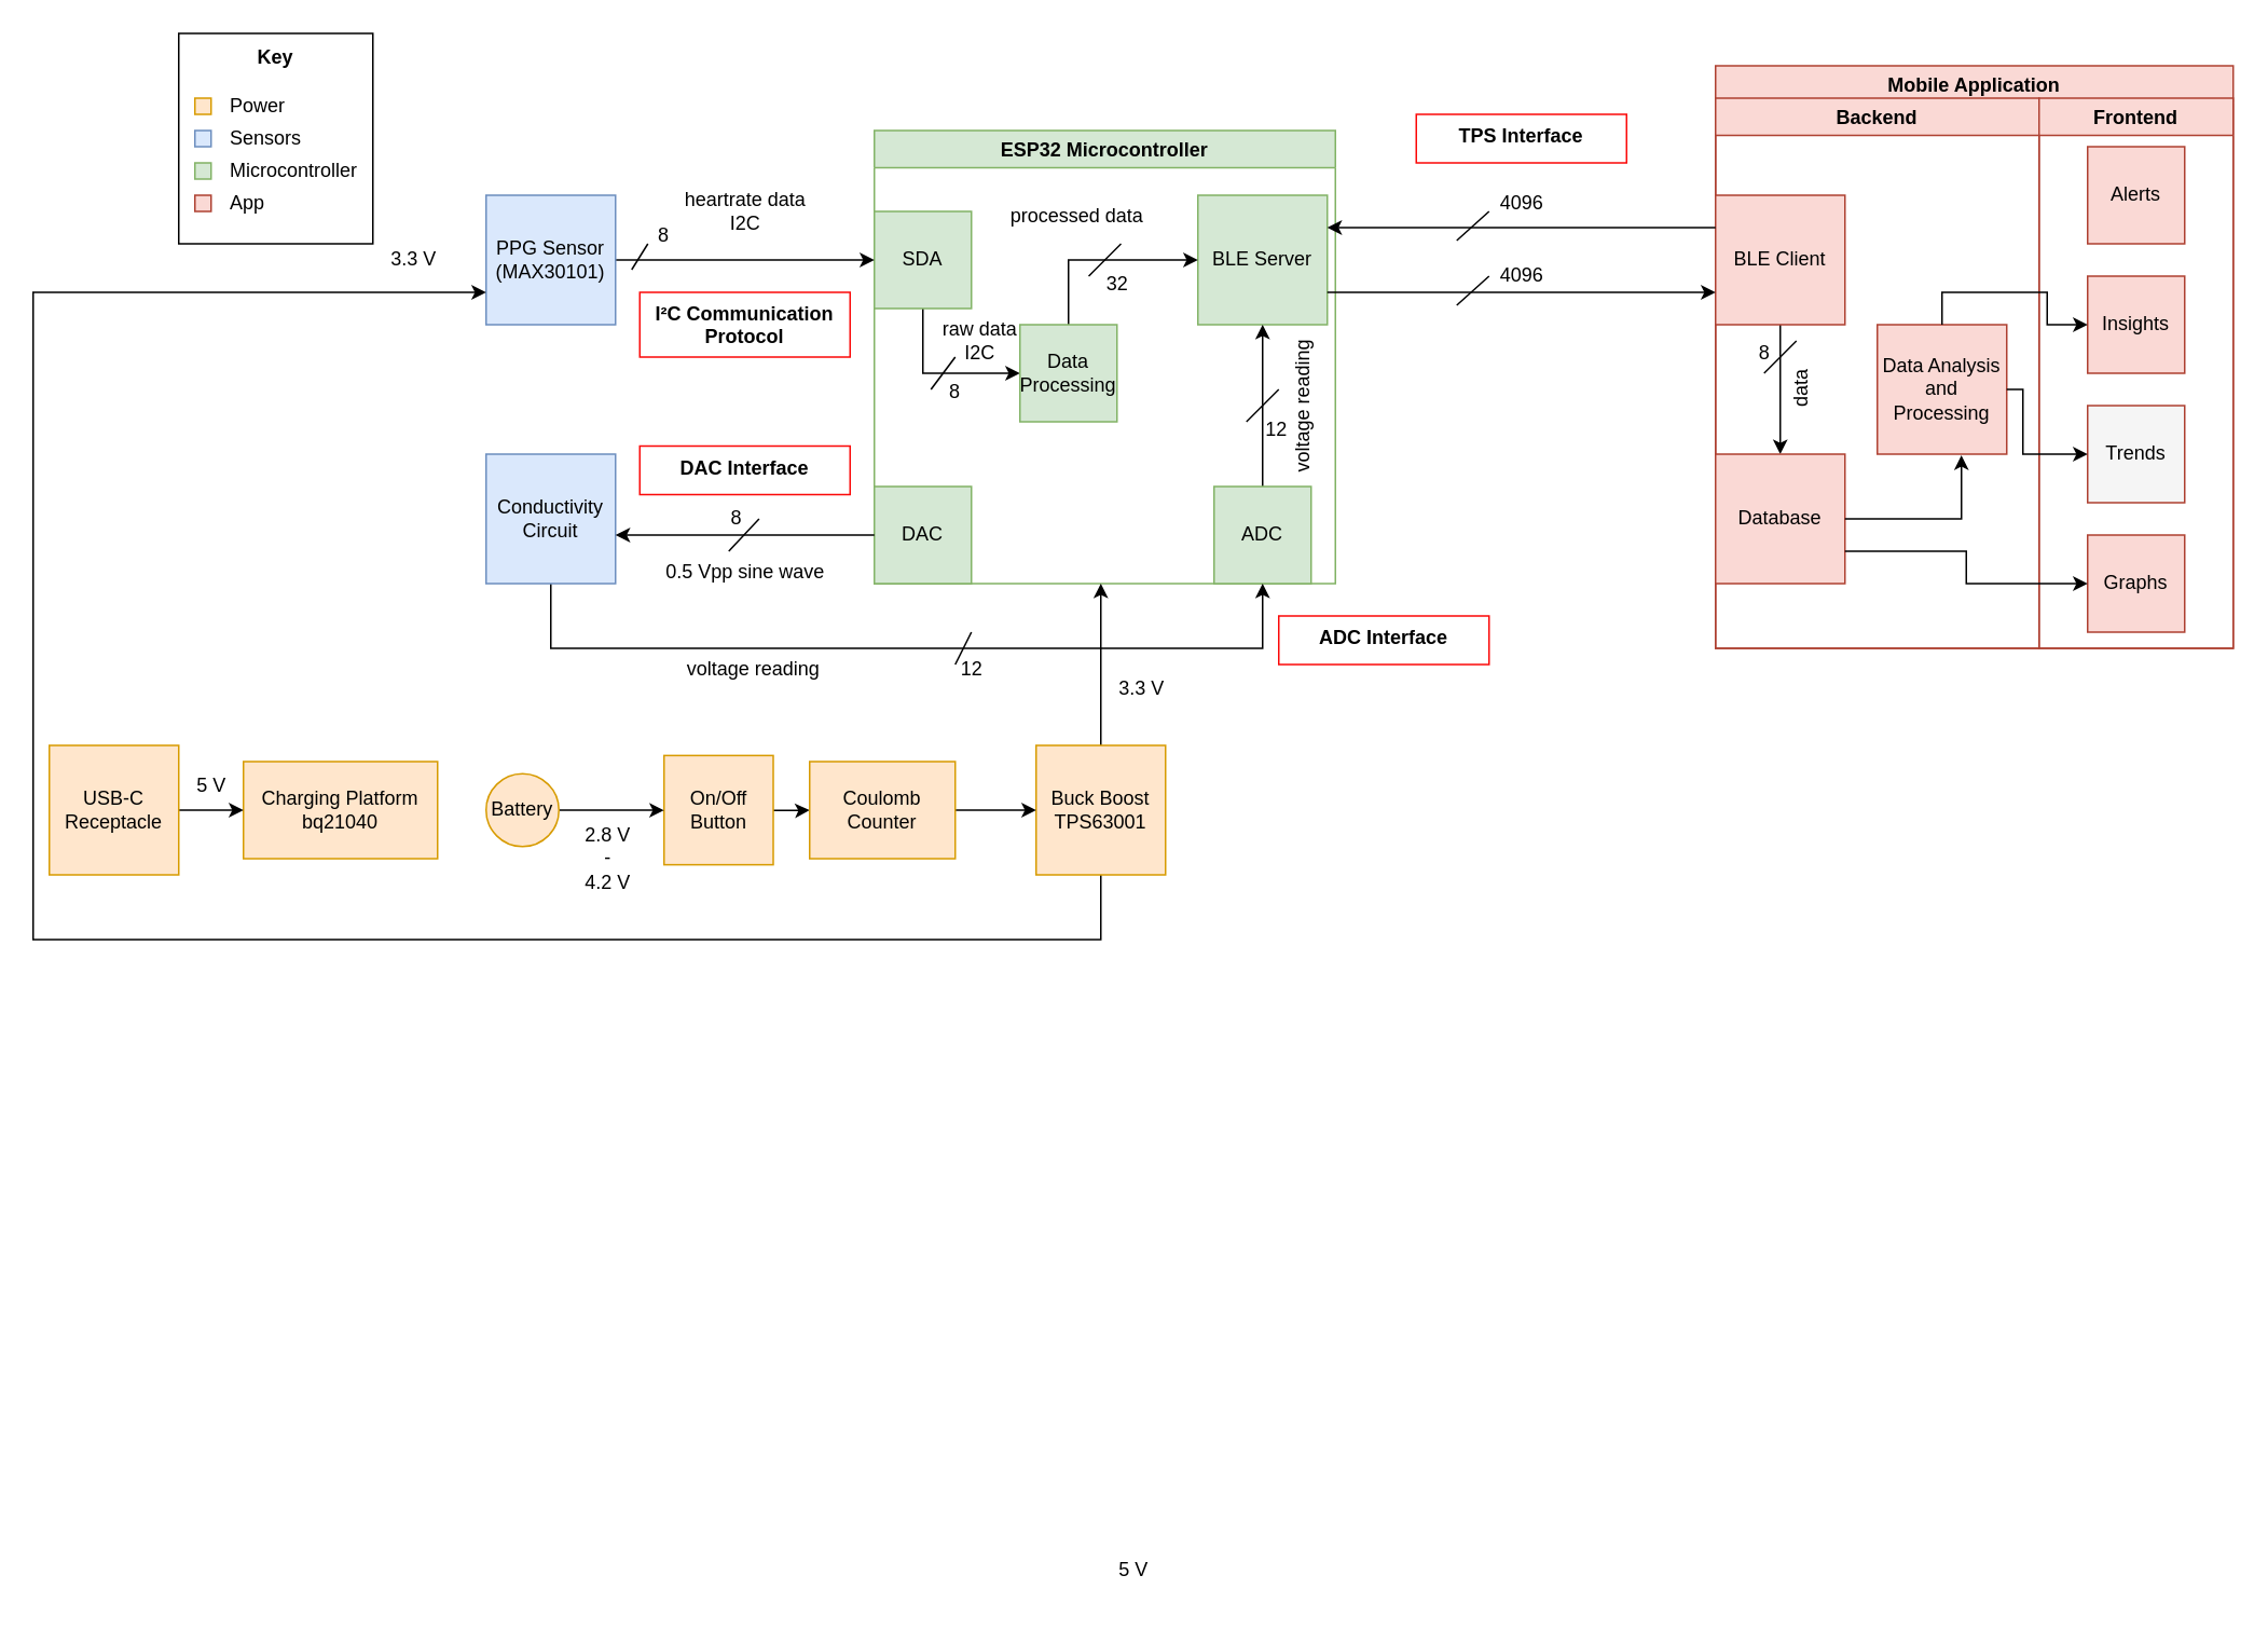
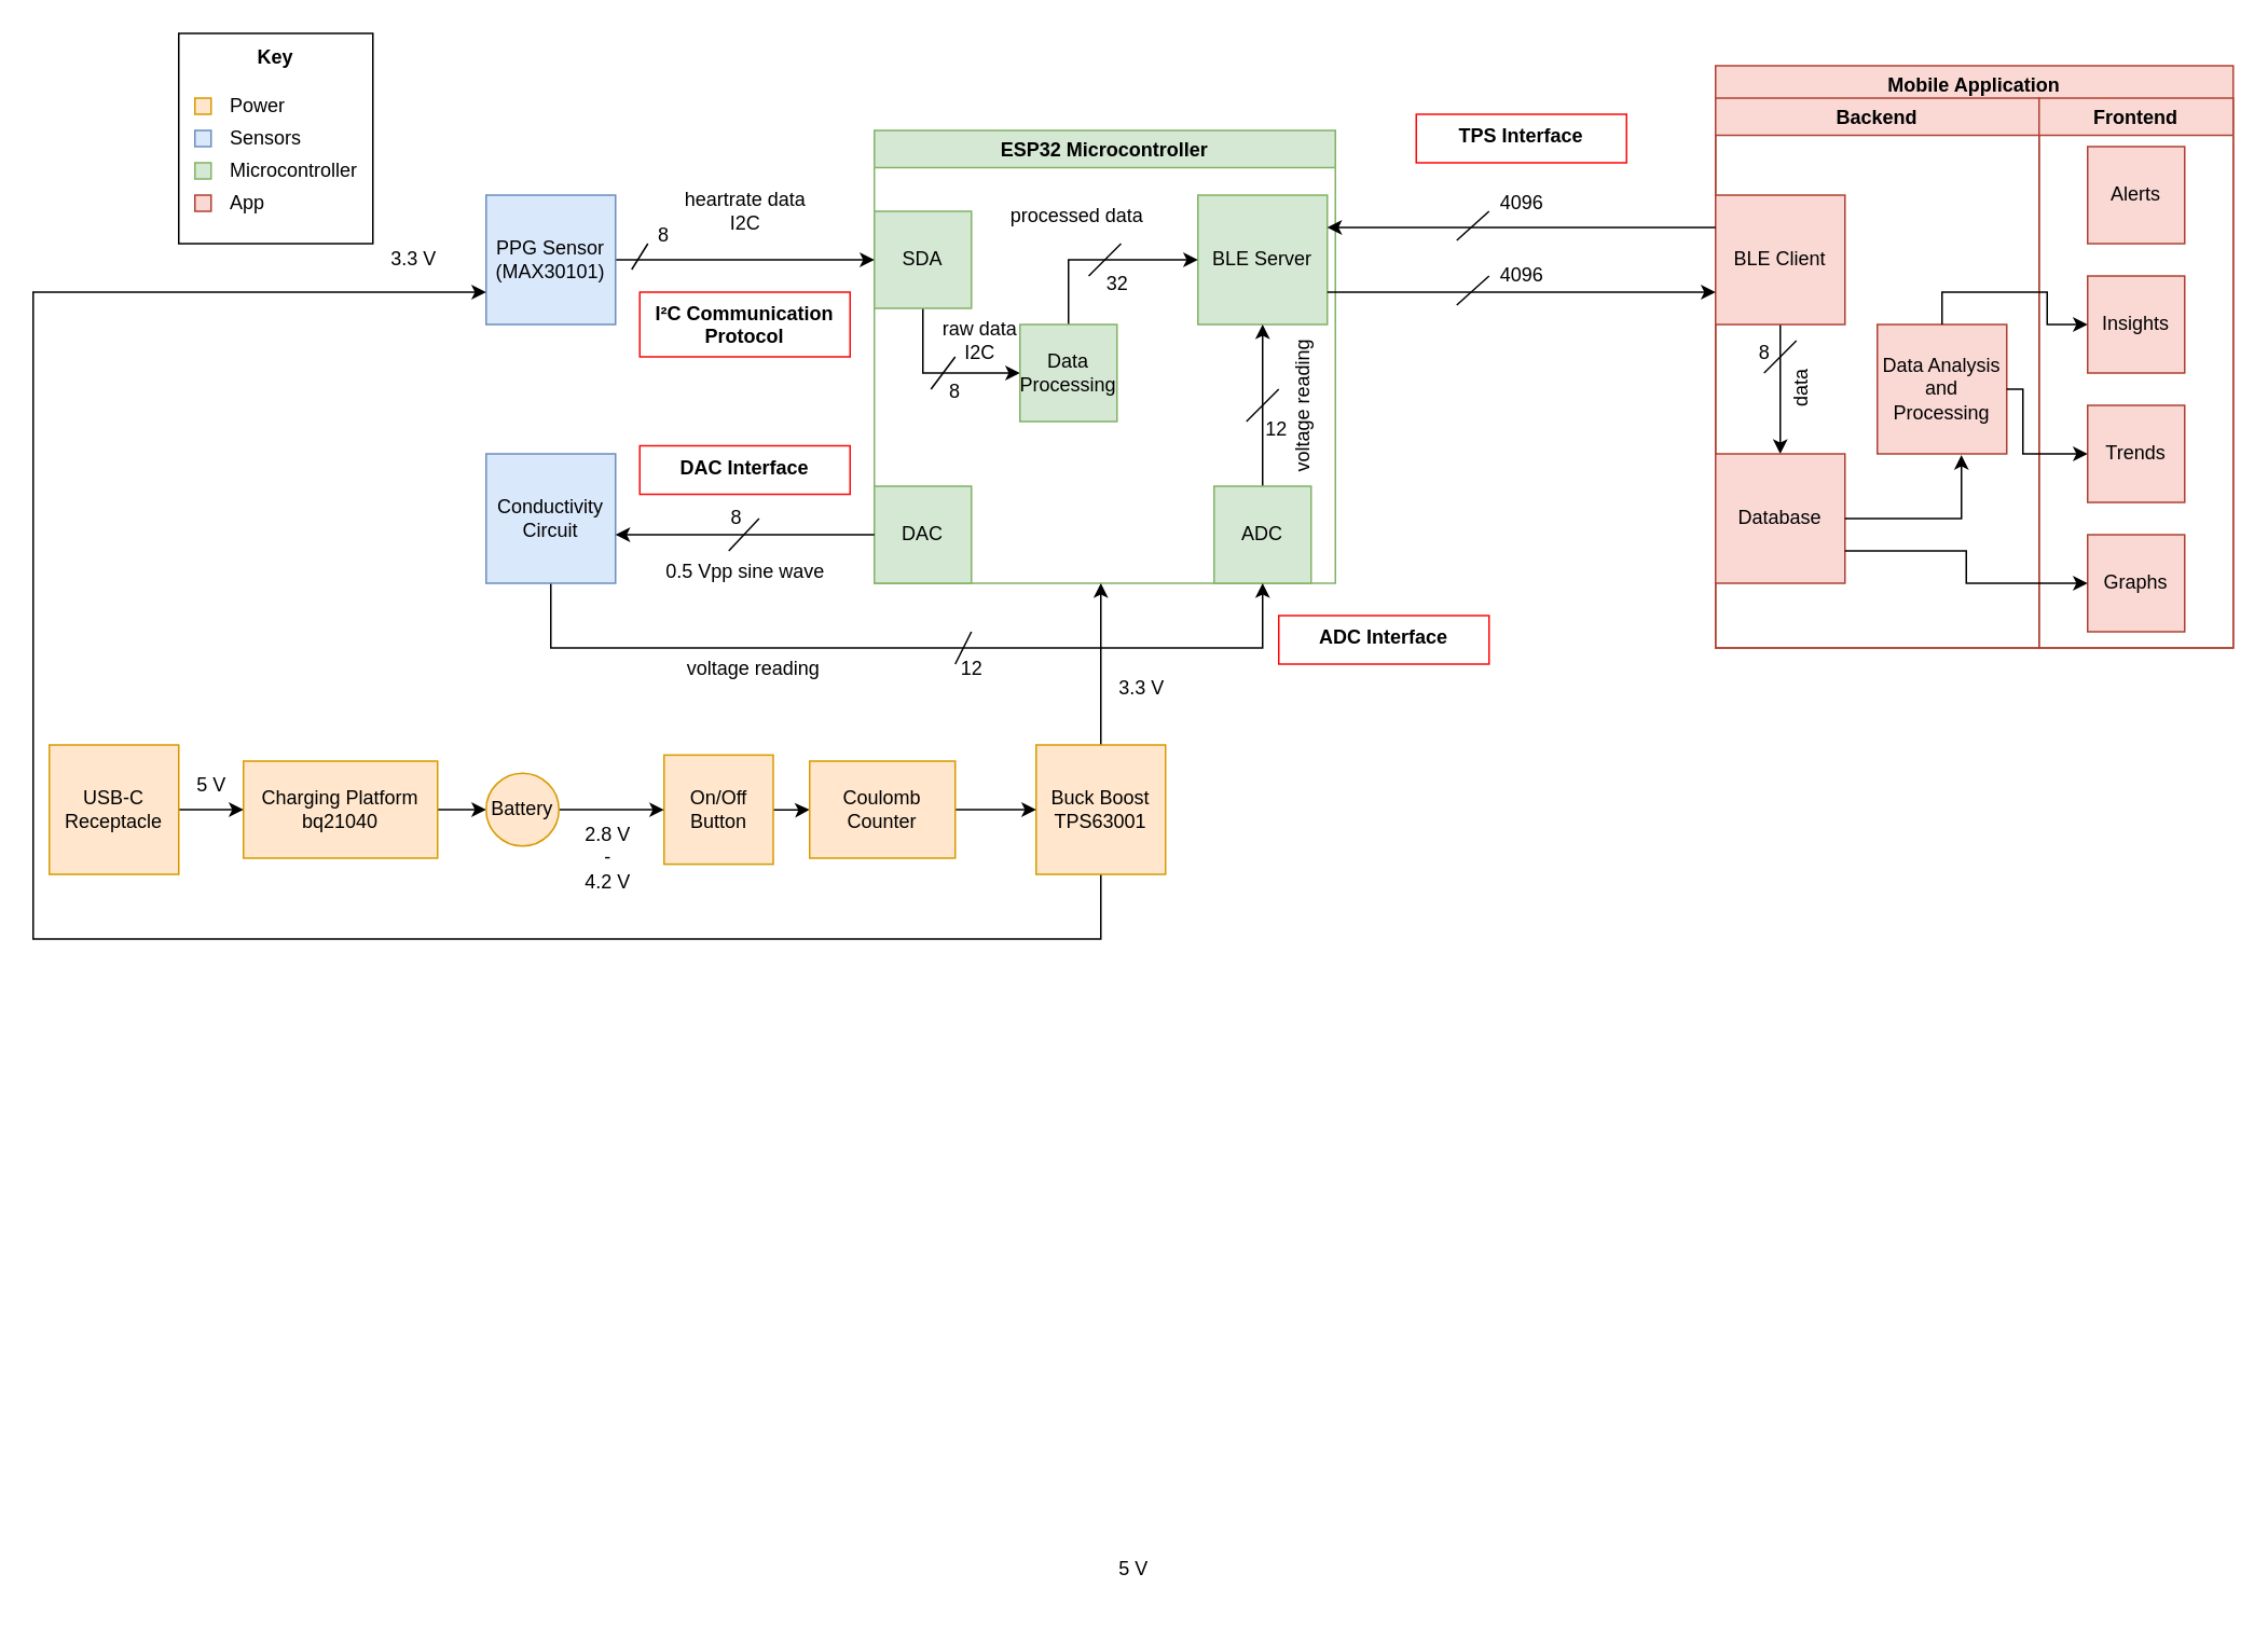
- <mxCell id="34" value="Trends" style="whiteSpace=wrap;html=1;aspect=fixed;fillColor=#f5f5f5;strokeColor=#ae4132;" parent="32" vertex="1"><mxGeometry x="30" y="190" width="60" height="60" as="geometry" /></mxCell>
+ <mxCell id="34" value="Trends" style="whiteSpace=wrap;html=1;aspect=fixed;fillColor=#fad9d5;strokeColor=#ae4132;" parent="32" vertex="1"><mxGeometry x="30" y="190" width="60" height="60" as="geometry" /></mxCell>
+ <mxCell id="54" value="" style="edgeStyle=orthogonalEdgeStyle;rounded=0;orthogonalLoop=1;jettySize=auto;html=1;" edge="1" parent="1" source="55" target="57"><mxGeometry relative="1" as="geometry" /></mxCell>
